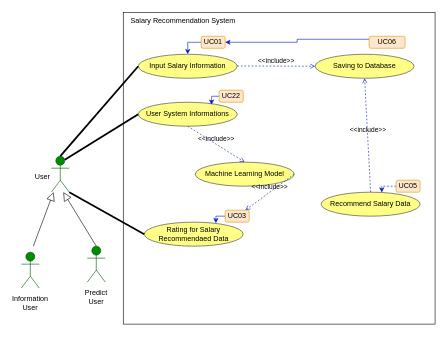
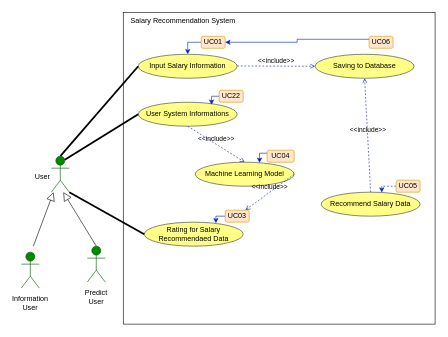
- <mxCell id="36" value="UC06" style="rounded=1;whiteSpace=wrap;html=1;fillColor=#ffe6cc;strokeColor=#d79b00;" vertex="1" parent="1"><mxGeometry x="615" y="60" width="60" height="20" as="geometry" /></mxCell>
+ <mxCell id="36" value="UC06" style="rounded=1;whiteSpace=wrap;html=1;fillColor=#ffe6cc;strokeColor=#d79b00;" vertex="1" parent="1"><mxGeometry x="615" y="60" width="40" height="20" as="geometry" /></mxCell>
+ <mxCell id="31" style="edgeStyle=orthogonalEdgeStyle;rounded=0;orthogonalLoop=1;jettySize=auto;html=1;exitX=0;exitY=0.25;exitDx=0;exitDy=0;entryX=0.65;entryY=0.025;entryDx=0;entryDy=0;entryPerimeter=0;fillColor=#0050ef;strokeColor=#001DBC;" edge="1" parent="1" source="32" target="8"><mxGeometry relative="1" as="geometry" /></mxCell>
+ <mxCell id="32" value="UC04" style="rounded=1;whiteSpace=wrap;html=1;fillColor=#ffe6cc;strokeColor=#d79b00;" vertex="1" parent="1"><mxGeometry x="445" y="250" width="45" height="20" as="geometry" /></mxCell>
